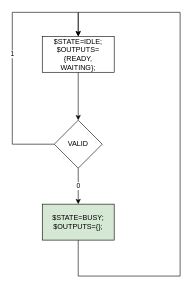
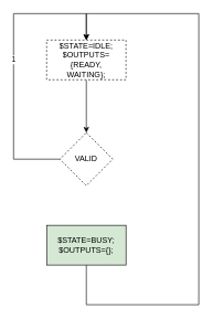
- <mxCell id="3" value="$STATE=IDLE;&lt;br&gt;$OUTPUTS={READY,&lt;br&gt;WAITING};" style="rounded=0;whiteSpace=wrap;html=1;" parent="1" vertex="1"><mxGeometry x="70" y="60" width="120" height="60" as="geometry" /></mxCell>
+ <mxCell id="3" value="$STATE=IDLE;&lt;br&gt;$OUTPUTS={READY,&lt;br&gt;WAITING};" style="rounded=0;whiteSpace=wrap;html=1;dashed=1;" parent="1" vertex="1"><mxGeometry x="70" y="60" width="120" height="60" as="geometry" /></mxCell>
- <mxCell id="6" value="VALID" style="rhombus;whiteSpace=wrap;html=1;" parent="1" vertex="1"><mxGeometry x="90" y="200" width="80" height="80" as="geometry" /></mxCell>
+ <mxCell id="6" value="VALID" style="rhombus;whiteSpace=wrap;html=1;dashed=1;" parent="1" vertex="1"><mxGeometry x="90" y="200" width="80" height="80" as="geometry" /></mxCell>
- <mxCell id="5" value="0" style="edgeStyle=orthogonalEdgeStyle;rounded=0;orthogonalLoop=1;jettySize=auto;html=1;exitX=0.5;exitY=1;exitDx=0;exitDy=0;entryX=0.5;entryY=0;entryDx=0;entryDy=0;" parent="1" source="6" target="8" edge="1"><mxGeometry relative="1" as="geometry" /></mxCell>
